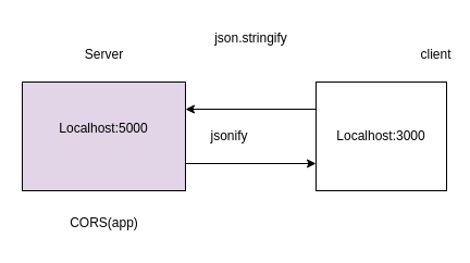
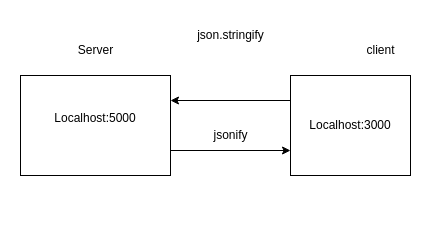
- <mxCell id="7" value="client" style="text;html=1;align=center;verticalAlign=middle;resizable=0;points=[];autosize=1;strokeColor=none;fillColor=none;" vertex="1" parent="1"><mxGeometry x="375" y="35" width="50" height="30" as="geometry" /></mxCell>
+ <mxCell id="7" value="client" style="text;html=1;align=center;verticalAlign=middle;resizable=0;points=[];autosize=1;strokeColor=none;fillColor=none;" vertex="1" parent="1"><mxGeometry x="355" y="35" width="50" height="30" as="geometry" /></mxCell>
- <mxCell id="3" value="Localhost:5000&lt;br&gt;&lt;br&gt;" style="rounded=0;whiteSpace=wrap;html=1;fillColor=#e1d5e7;" vertex="1" parent="1"><mxGeometry x="20" y="75" width="150" height="100" as="geometry" /></mxCell>
+ <mxCell id="3" value="Localhost:5000&lt;br&gt;&lt;br&gt;" style="rounded=0;whiteSpace=wrap;html=1;" vertex="1" parent="1"><mxGeometry x="20" y="75" width="150" height="100" as="geometry" /></mxCell>
- <mxCell id="9" value="jsonify" style="text;html=1;align=center;verticalAlign=middle;resizable=0;points=[];autosize=1;strokeColor=none;fillColor=none;" vertex="1" parent="1"><mxGeometry x="180" y="110" width="60" height="30" as="geometry" /></mxCell>
+ <mxCell id="9" value="jsonify" style="text;html=1;align=center;verticalAlign=middle;resizable=0;points=[];autosize=1;strokeColor=none;fillColor=none;" vertex="1" parent="1"><mxGeometry x="200" y="120" width="60" height="30" as="geometry" /></mxCell>
- <mxCell id="10" value="&lt;span style=&quot;&quot;&gt;CORS(app)&lt;/span&gt;" style="text;html=1;align=center;verticalAlign=middle;resizable=0;points=[];autosize=1;strokeColor=none;fillColor=none;" vertex="1" parent="1"><mxGeometry x="50" y="190" width="90" height="30" as="geometry" /></mxCell>
